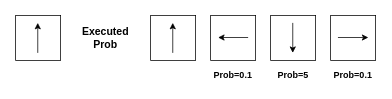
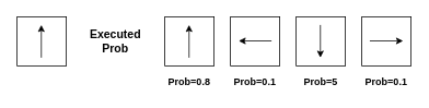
+ <mxCell id="13" value="&lt;font style=&quot;font-size: 12px&quot;&gt;&lt;b&gt;Prob=0.8&lt;/b&gt;&lt;/font&gt;" style="text;html=1;strokeColor=none;fillColor=none;align=center;verticalAlign=middle;whiteSpace=wrap;rounded=0;" parent="1" vertex="1"><mxGeometry x="210" y="90" width="40" height="20" as="geometry" /></mxCell>
